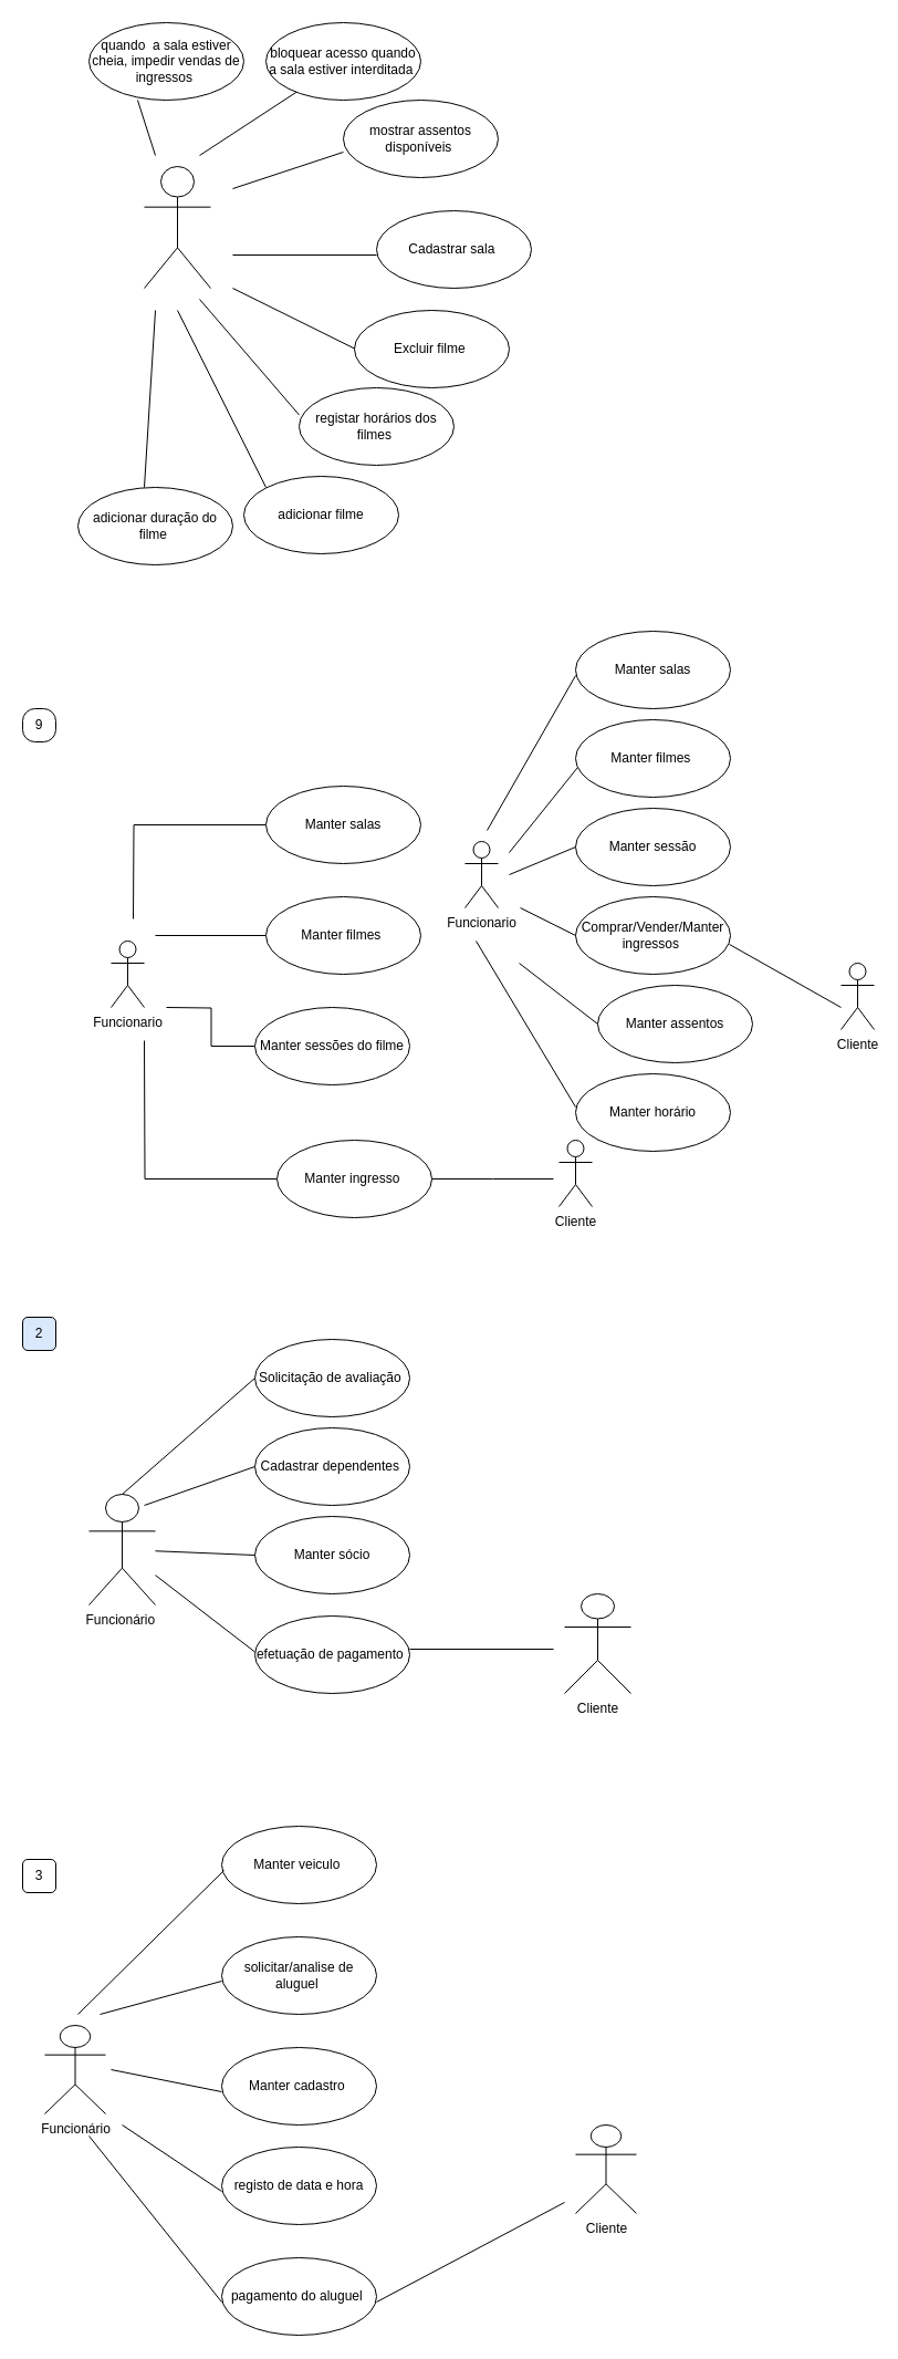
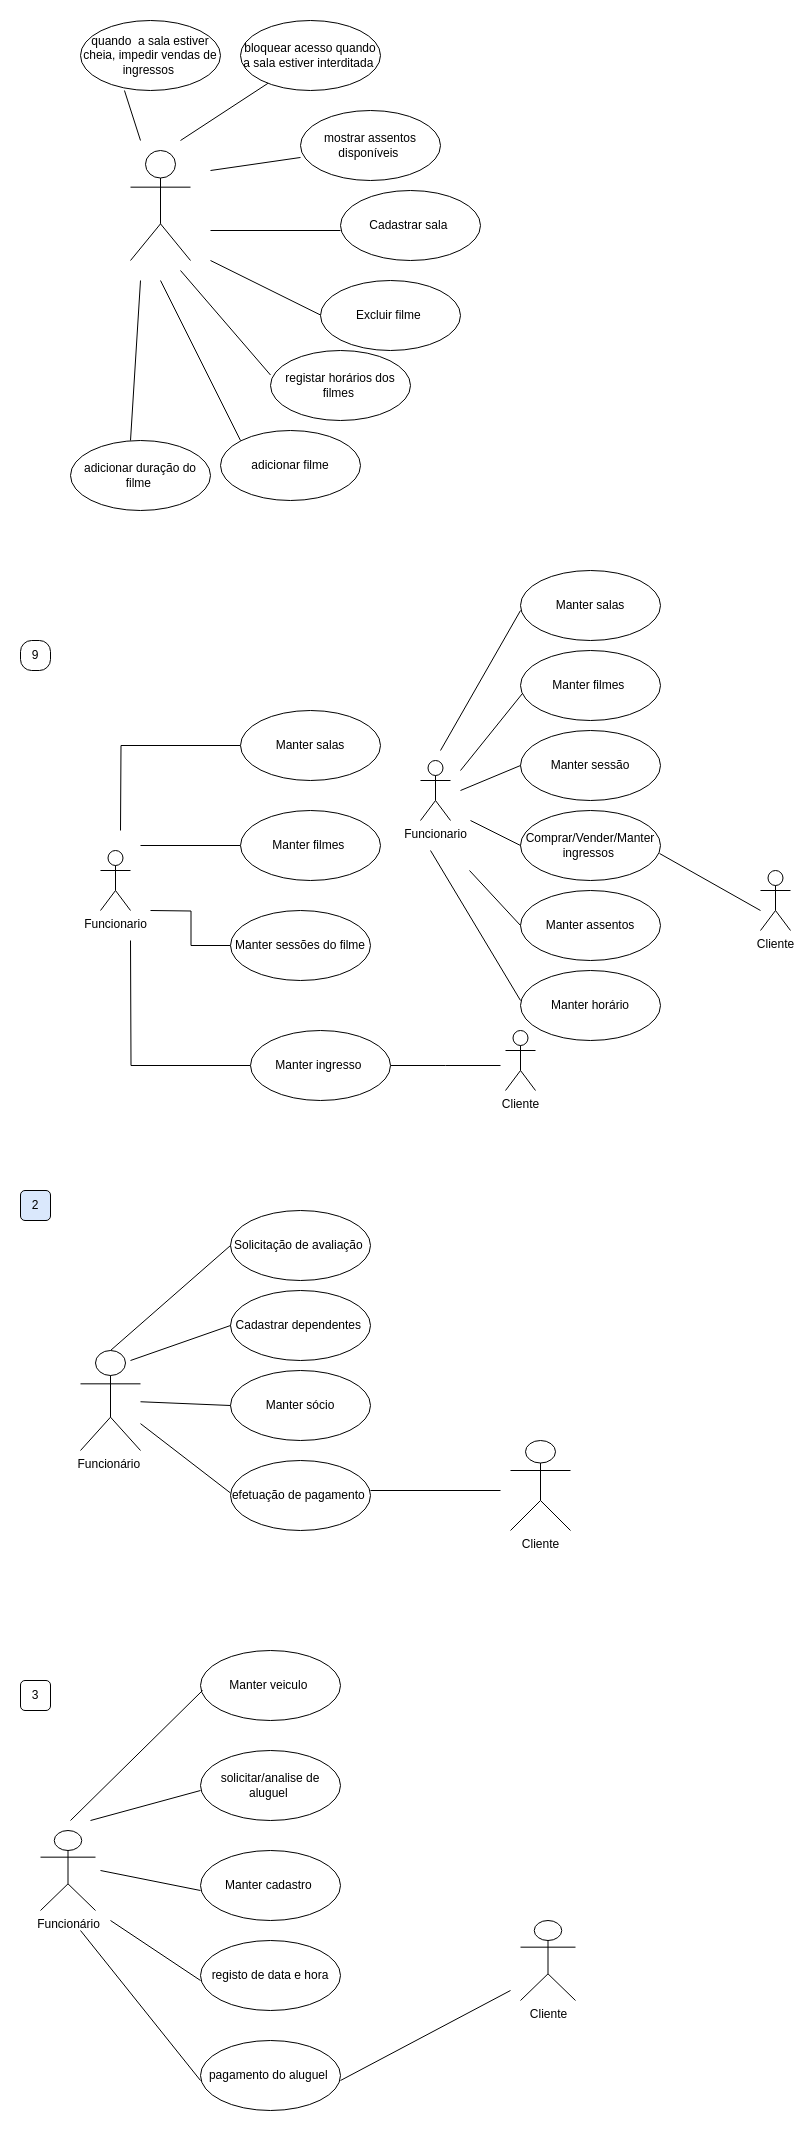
- <mxCell id="4" value="mostrar assentos disponíveis&amp;nbsp;" style="ellipse;whiteSpace=wrap;html=1;" parent="1" vertex="1"><mxGeometry x="310" y="90" width="140" height="70" as="geometry" /></mxCell>
+ <mxCell id="4" value="mostrar assentos disponíveis&amp;nbsp;" style="ellipse;whiteSpace=wrap;html=1;" parent="1" vertex="1"><mxGeometry x="300" y="110" width="140" height="70" as="geometry" /></mxCell>
- <mxCell id="26" value="Manter assentos" style="ellipse;whiteSpace=wrap;html=1;" parent="1" vertex="1"><mxGeometry x="540" y="890" width="140" height="70" as="geometry" /></mxCell>
+ <mxCell id="26" value="Manter assentos" style="ellipse;whiteSpace=wrap;html=1;" parent="1" vertex="1"><mxGeometry x="520" y="890" width="140" height="70" as="geometry" /></mxCell>
